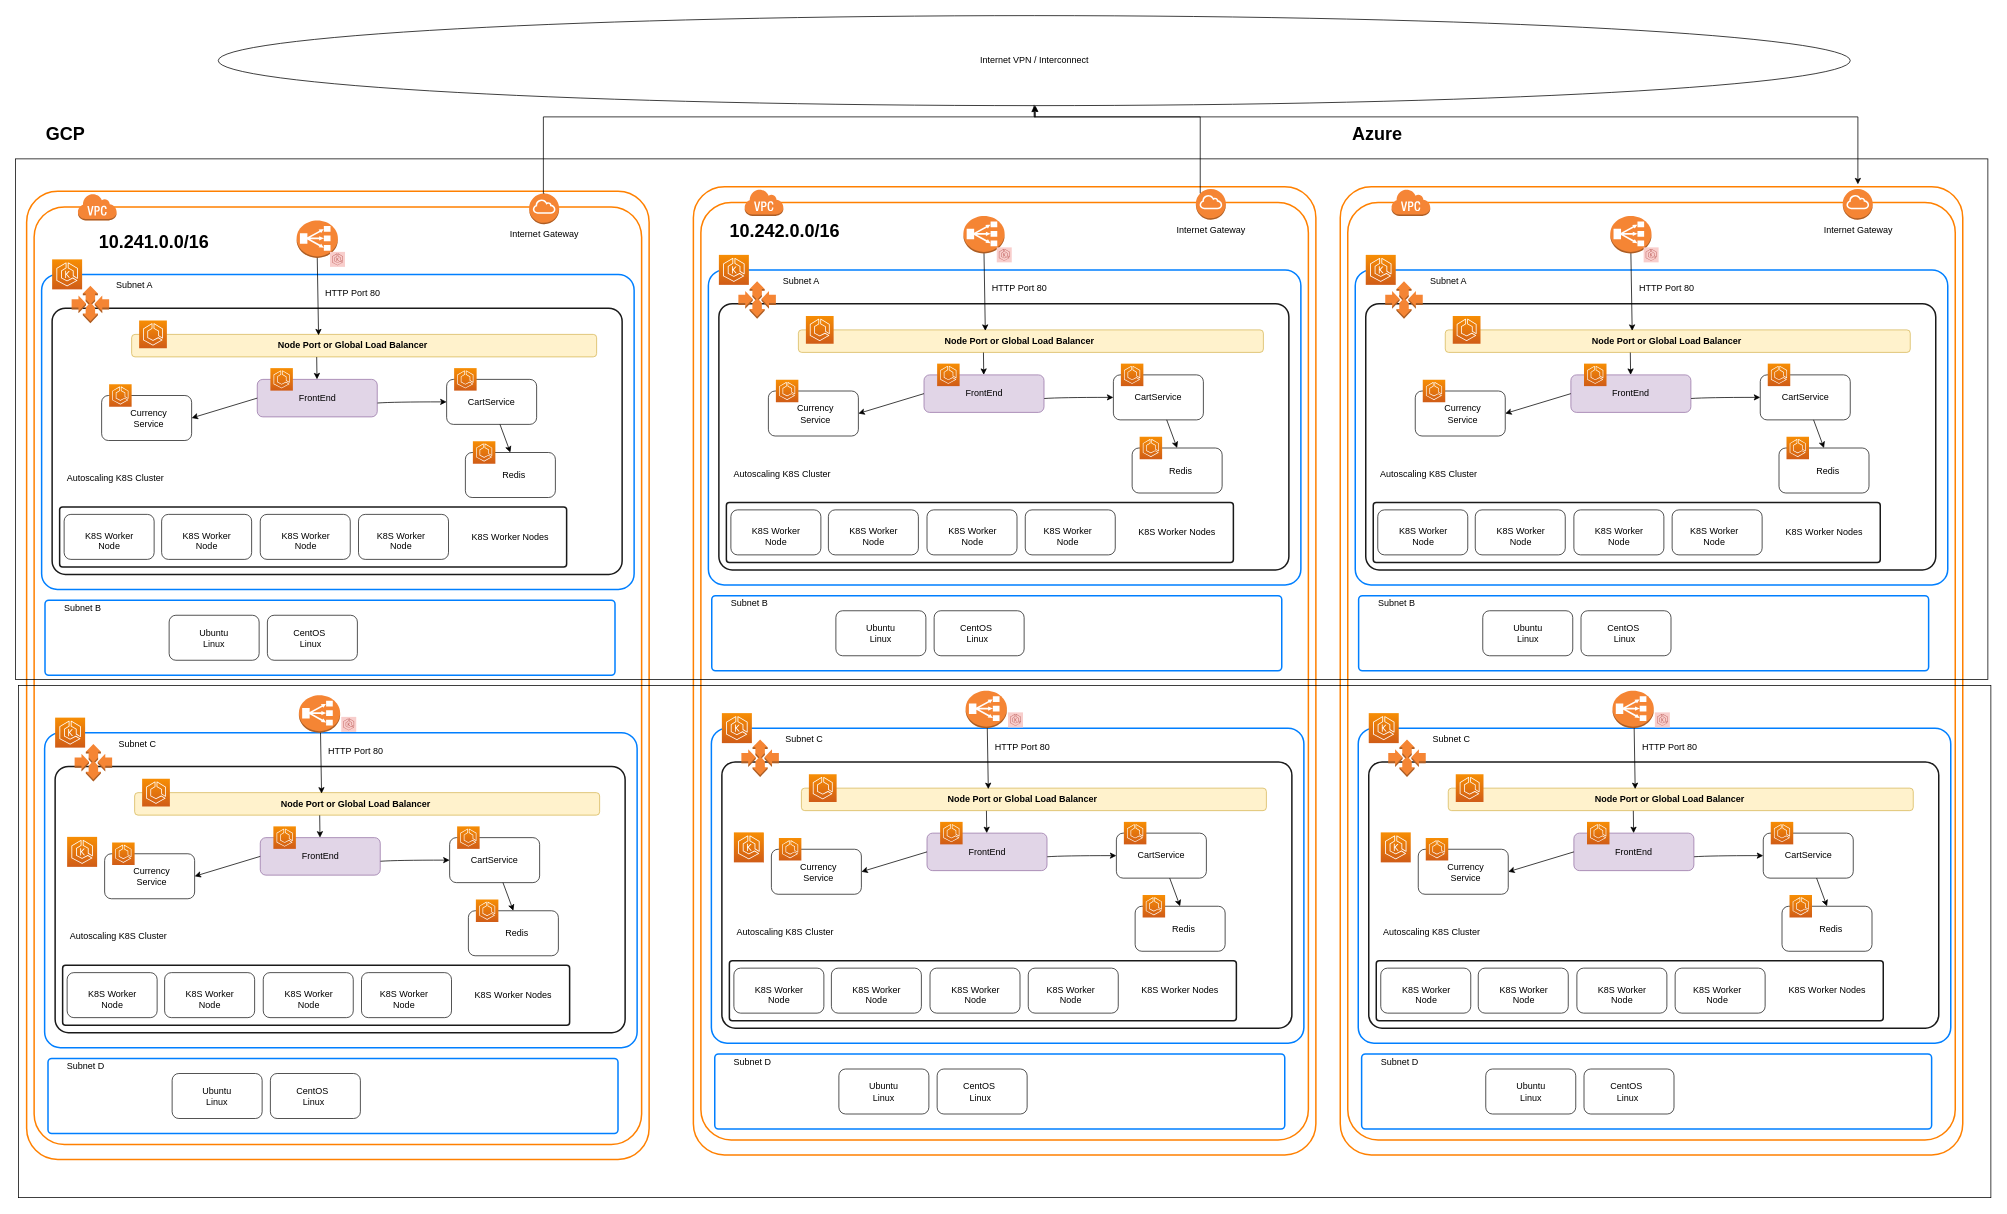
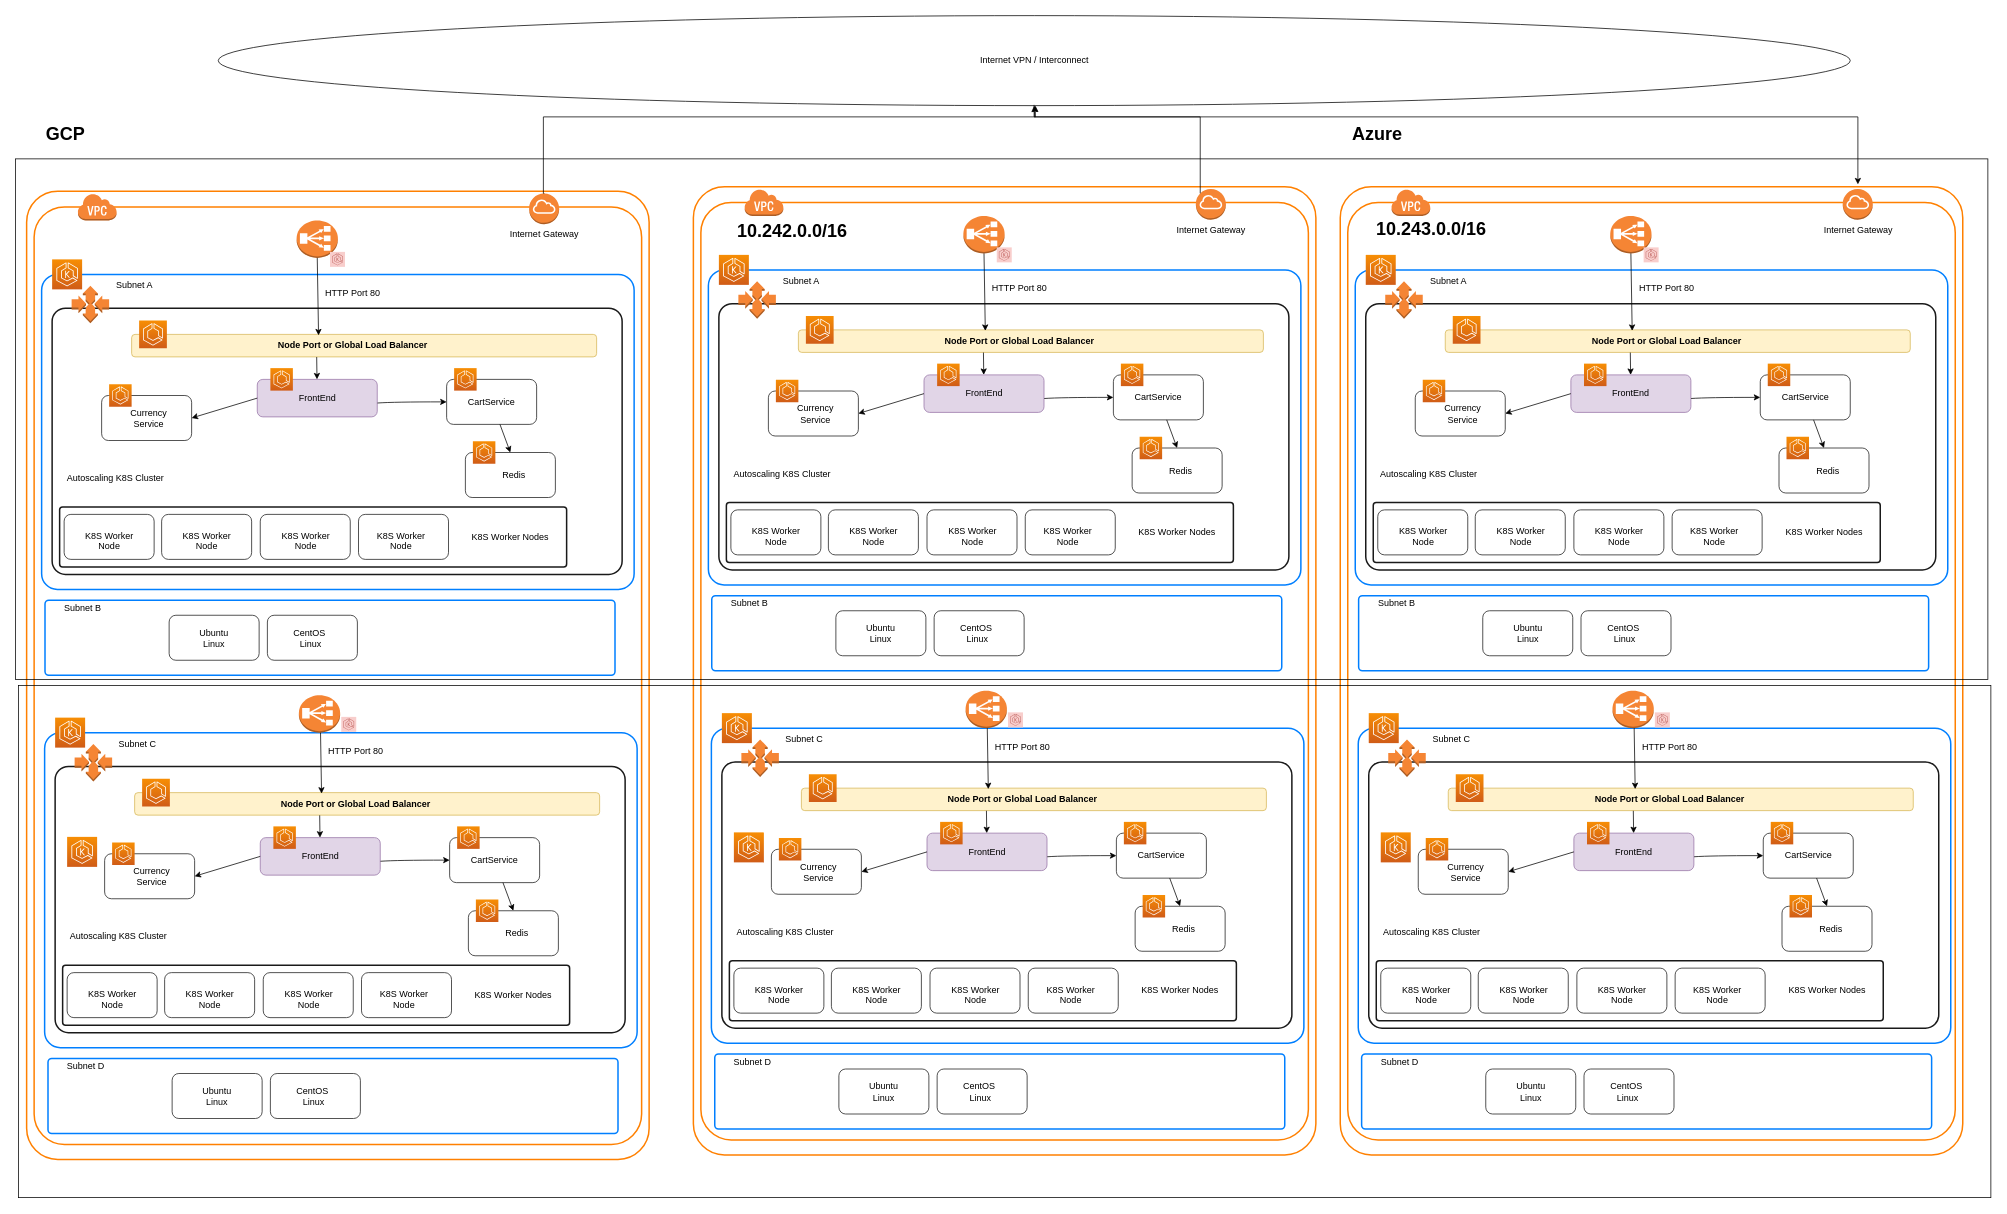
+ <mxCell id="296" value="&lt;h1&gt;10.243.0.0/16&lt;/h1&gt;" style="text;html=1;strokeColor=none;fillColor=none;align=center;verticalAlign=middle;whiteSpace=wrap;rounded=0;" vertex="1" parent="1"><mxGeometry x="1824.833" y="295" width="166" height="20" as="geometry" /></mxCell>
- <mxCell id="295" value="&lt;h1&gt;10.242.0.0/16&lt;/h1&gt;" style="text;html=1;strokeColor=none;fillColor=none;align=center;verticalAlign=middle;whiteSpace=wrap;rounded=0;" vertex="1" parent="1"><mxGeometry x="962.833" y="298" width="166" height="20" as="geometry" /></mxCell>
+ <mxCell id="295" value="&lt;h1&gt;10.242.0.0/16&lt;/h1&gt;" style="text;html=1;strokeColor=none;fillColor=none;align=center;verticalAlign=middle;whiteSpace=wrap;rounded=0;" vertex="1" parent="1"><mxGeometry x="972.833" y="298" width="166" height="20" as="geometry" /></mxCell>
- <mxCell id="294" value="&lt;h1&gt;10.241.0.0/16&lt;/h1&gt;" style="text;html=1;strokeColor=none;fillColor=none;align=center;verticalAlign=middle;whiteSpace=wrap;rounded=0;" vertex="1" parent="1"><mxGeometry x="122" y="312" width="166" height="20" as="geometry" /></mxCell>
